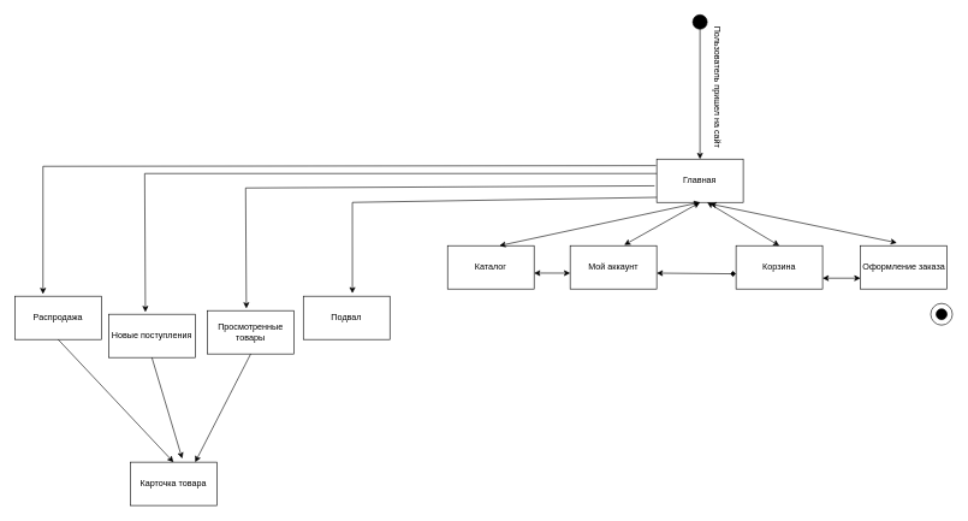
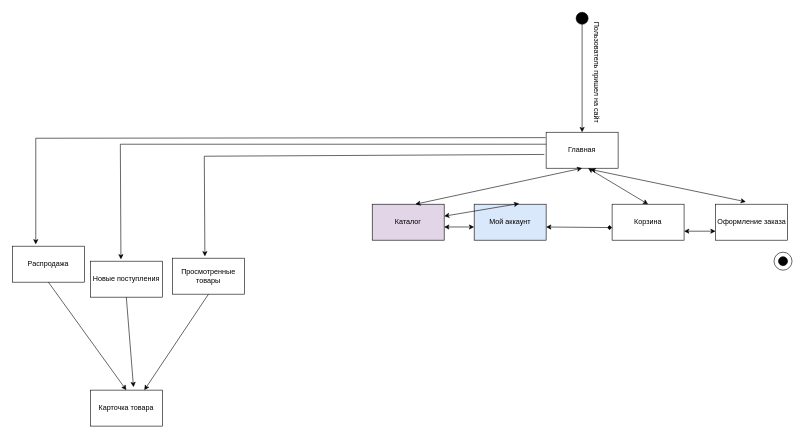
- <mxCell id="29" value="" style="endArrow=classic;html=1;rounded=0;entryX=0.567;entryY=-0.067;entryDx=0;entryDy=0;entryPerimeter=0;exitX=0;exitY=0.883;exitDx=0;exitDy=0;exitPerimeter=0;" edge="1" parent="1" source="12" target="26"><mxGeometry width="50" height="50" relative="1" as="geometry"><mxPoint x="490" y="280" as="sourcePoint" /><mxPoint x="520" y="350" as="targetPoint" /><Array as="points"><mxPoint x="488" y="280" /></Array></mxGeometry></mxCell>
- <mxCell id="15" value="" style="endArrow=classic;startArrow=classic;html=1;rounded=0;entryX=0.5;entryY=1;entryDx=0;entryDy=0;exitX=0.625;exitY=-0.017;exitDx=0;exitDy=0;exitPerimeter=0;" edge="1" parent="1" source="9" target="12"><mxGeometry width="50" height="50" relative="1" as="geometry"><mxPoint x="990" y="490" as="sourcePoint" /><mxPoint x="1040" y="440" as="targetPoint" /></mxGeometry></mxCell>
+ <mxCell id="15" value="" style="endArrow=classic;startArrow=classic;html=1;rounded=0;exitX=0.625;exitY=-0.017;exitDx=0;exitDy=0;exitPerimeter=0;" edge="1" parent="1" source="9" target="2"><mxGeometry width="50" height="50" relative="1" as="geometry"><mxPoint x="990" y="490" as="sourcePoint" /><mxPoint x="1040" y="440" as="targetPoint" /></mxGeometry></mxCell>
- <mxCell id="2" value="Каталог" style="rounded=0;whiteSpace=wrap;html=1;" vertex="1" parent="1"><mxGeometry x="620" y="340" width="120" height="60" as="geometry" /></mxCell>
+ <mxCell id="2" value="Каталог" style="rounded=0;whiteSpace=wrap;html=1;fillColor=#e1d5e7;" vertex="1" parent="1"><mxGeometry x="620" y="340" width="120" height="60" as="geometry" /></mxCell>
- <mxCell id="9" value="Мой аккаунт" style="rounded=0;whiteSpace=wrap;html=1;" vertex="1" parent="1"><mxGeometry x="790" y="340" width="120" height="60" as="geometry" /></mxCell>
+ <mxCell id="9" value="Мой аккаунт" style="rounded=0;whiteSpace=wrap;html=1;fillColor=#dae8fc;" vertex="1" parent="1"><mxGeometry x="790" y="340" width="120" height="60" as="geometry" /></mxCell>
- <mxCell id="26" value="Подвал" style="rounded=0;whiteSpace=wrap;html=1;fillColor=none;" vertex="1" parent="1"><mxGeometry x="420" y="410" width="120" height="60" as="geometry" /></mxCell>
- <mxCell id="6" value="Карточка товара" style="rounded=0;whiteSpace=wrap;html=1;fillColor=none;" vertex="1" parent="1"><mxGeometry x="180" y="640" width="120" height="60" as="geometry" /></mxCell>
+ <mxCell id="6" value="Карточка товара" style="rounded=0;whiteSpace=wrap;html=1;fillColor=none;" vertex="1" parent="1"><mxGeometry x="150" y="650" width="120" height="60" as="geometry" /></mxCell>
